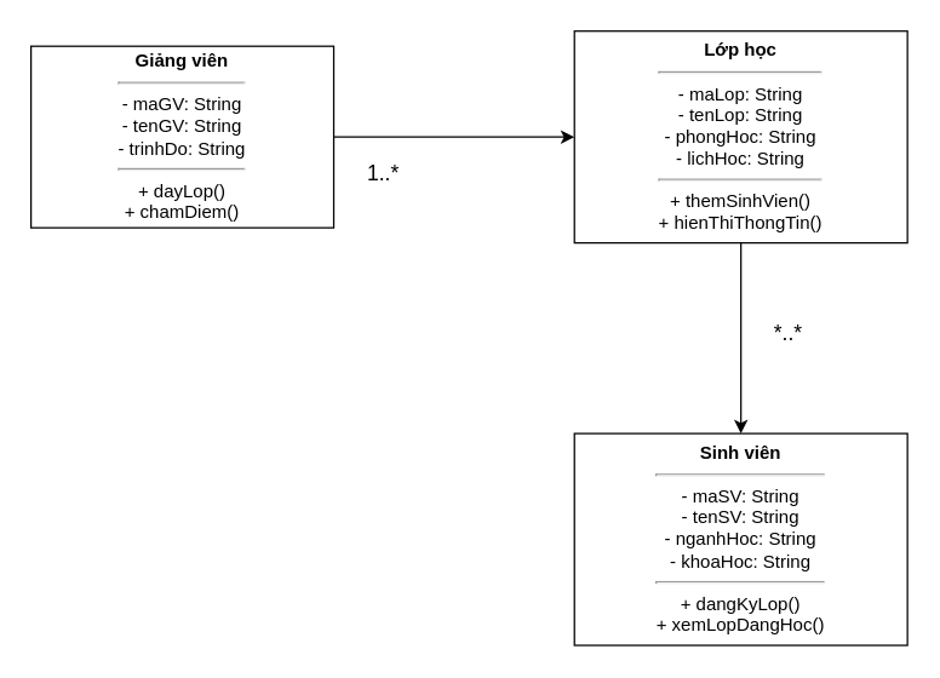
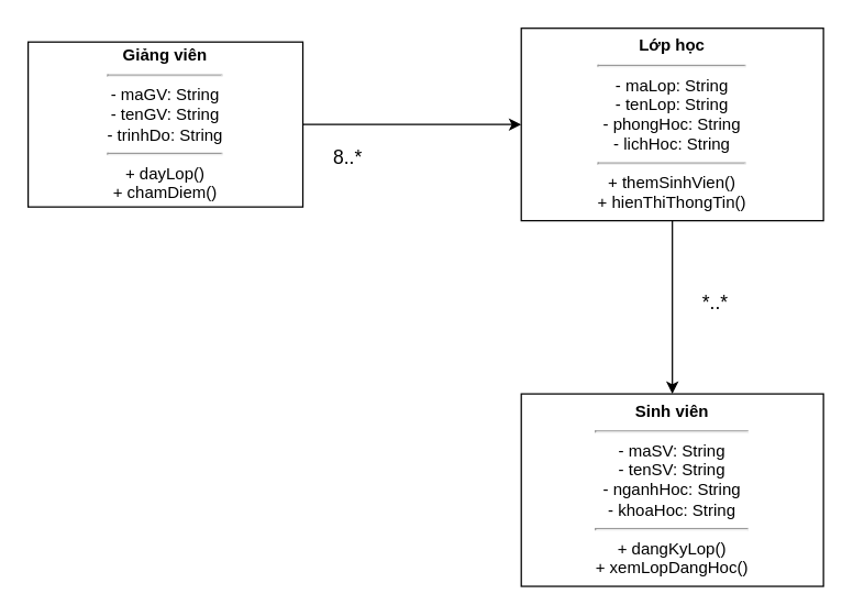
- <mxCell id="7" value="1..*" style="text;html=1;whiteSpace=wrap;strokeColor=none;fillColor=none;align=center;verticalAlign=middle;rounded=0;fontSize=14;" vertex="1" parent="1"><mxGeometry x="223" y="99" width="60" height="30" as="geometry" /></mxCell>
+ <mxCell id="7" value="8..*" style="text;html=1;whiteSpace=wrap;strokeColor=none;fillColor=none;align=center;verticalAlign=middle;rounded=0;fontSize=14;" vertex="1" parent="1"><mxGeometry x="223" y="99" width="60" height="30" as="geometry" /></mxCell>
